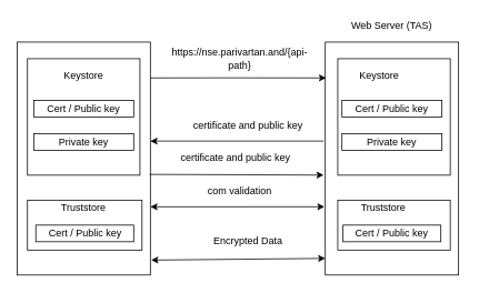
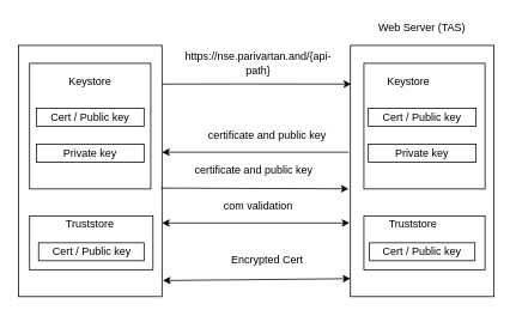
- <mxCell id="14" value="Encrypted Data" style="text;html=1;strokeColor=none;fillColor=none;align=center;verticalAlign=middle;whiteSpace=wrap;rounded=0;" vertex="1" parent="1"><mxGeometry x="205" y="280" width="185" height="20" as="geometry" /></mxCell>
+ <mxCell id="14" value="Encrypted Cert" style="text;html=1;strokeColor=none;fillColor=none;align=center;verticalAlign=middle;whiteSpace=wrap;rounded=0;" vertex="1" parent="1"><mxGeometry x="205" y="280" width="185" height="20" as="geometry" /></mxCell>
